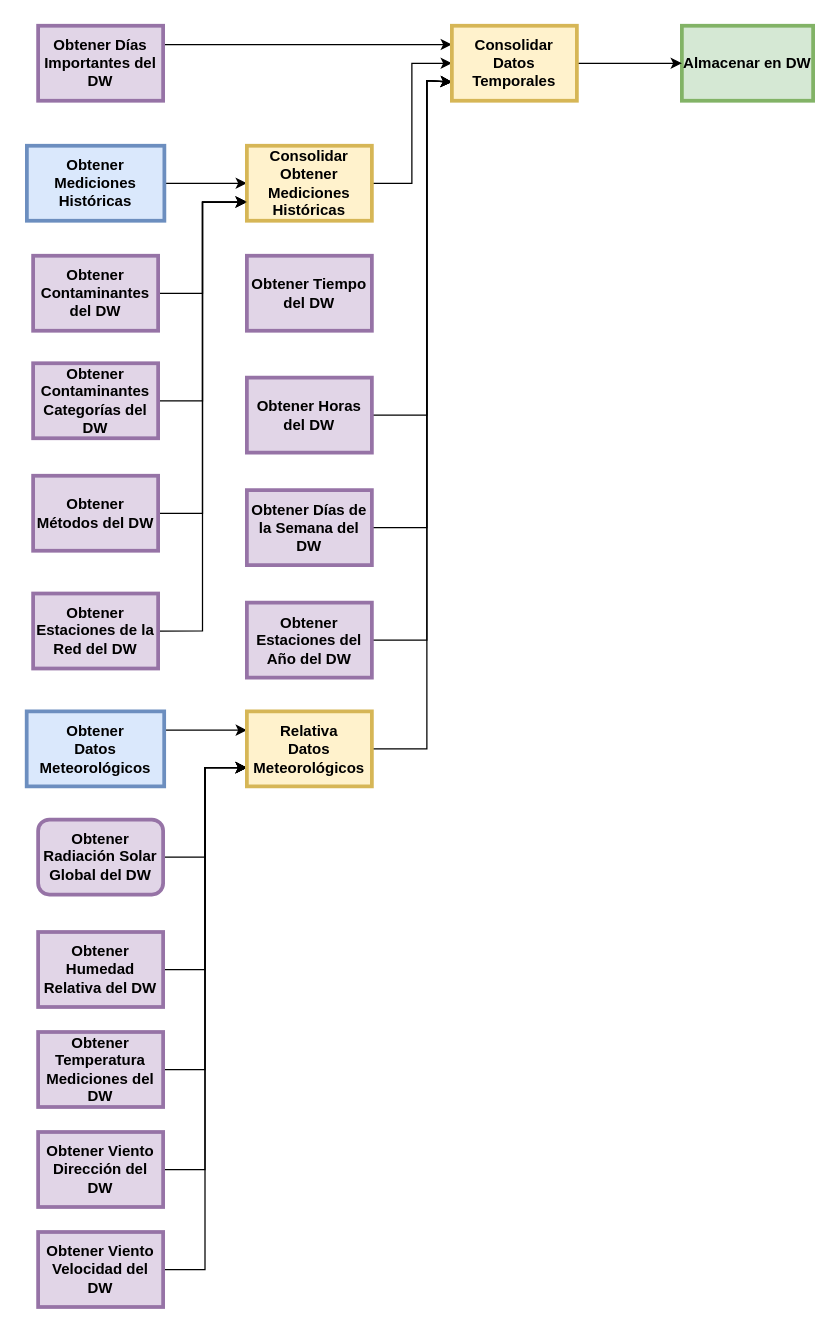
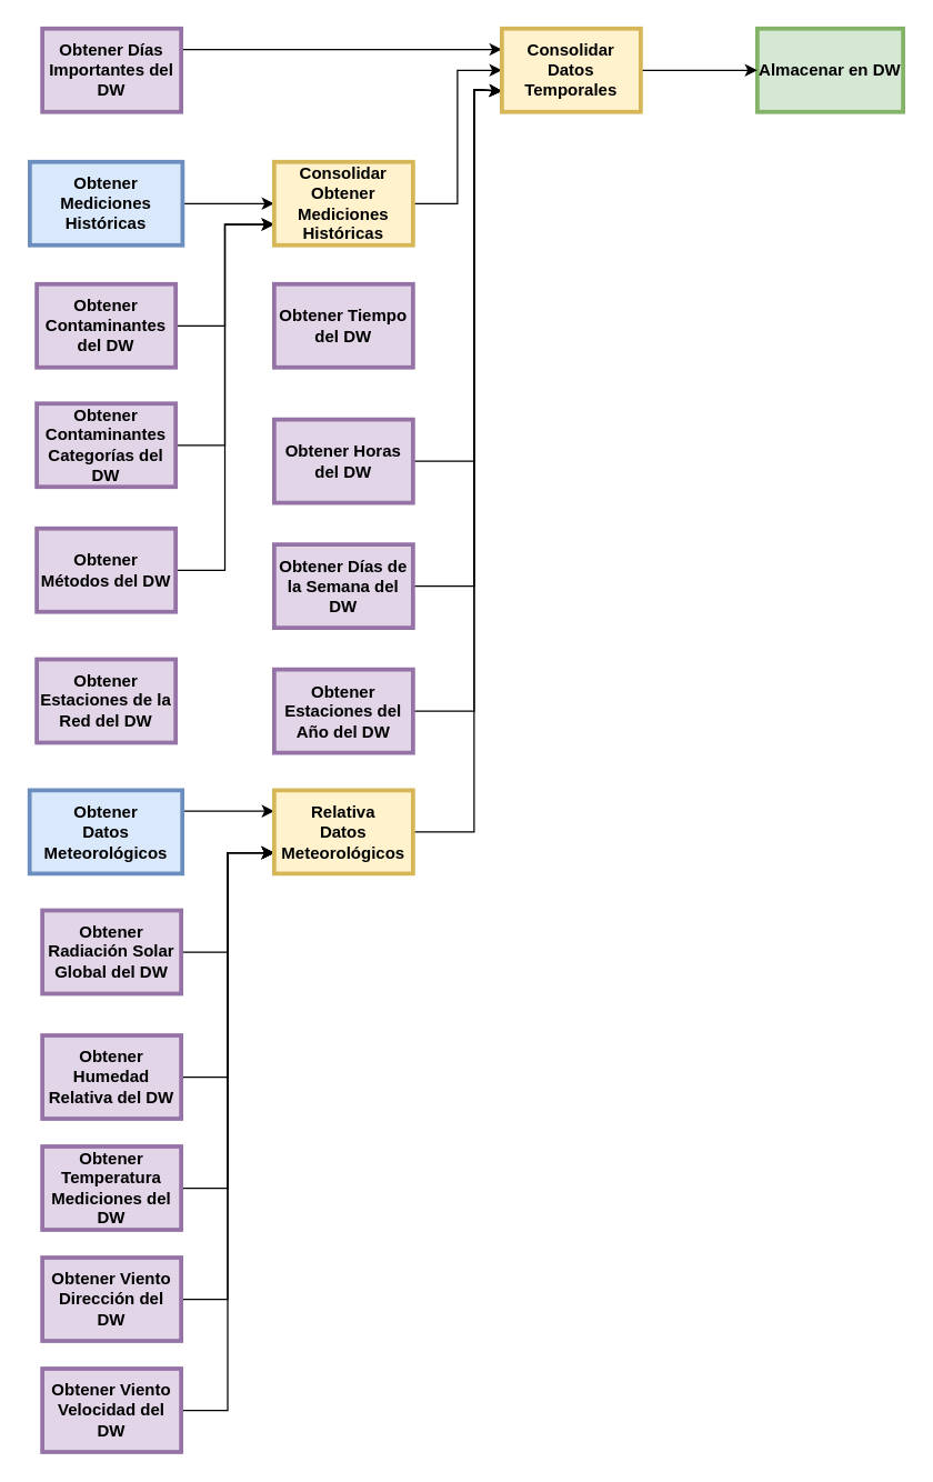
- <mxCell id="21" style="edgeStyle=orthogonalEdgeStyle;rounded=0;orthogonalLoop=1;jettySize=auto;html=1;exitX=1;exitY=0.5;exitDx=0;exitDy=0;entryX=0;entryY=0.75;entryDx=0;entryDy=0;" parent="1" source="22" target="20" edge="1"><mxGeometry relative="1" as="geometry" /></mxCell>
- <mxCell id="31" value="Obtener Radiación Solar Global del DW" style="whiteSpace=wrap;align=center;verticalAlign=middle;fontStyle=1;strokeWidth=3;fillColor=#e1d5e7;strokeColor=#9673a6;rounded=1;" parent="1" vertex="1"><mxGeometry x="30" y="655" width="100" height="60" as="geometry" /></mxCell>
+ <mxCell id="31" value="Obtener Radiación Solar Global del DW" style="whiteSpace=wrap;align=center;verticalAlign=middle;fontStyle=1;strokeWidth=3;fillColor=#e1d5e7;strokeColor=#9673a6;" parent="1" vertex="1"><mxGeometry x="30" y="655" width="100" height="60" as="geometry" /></mxCell>
